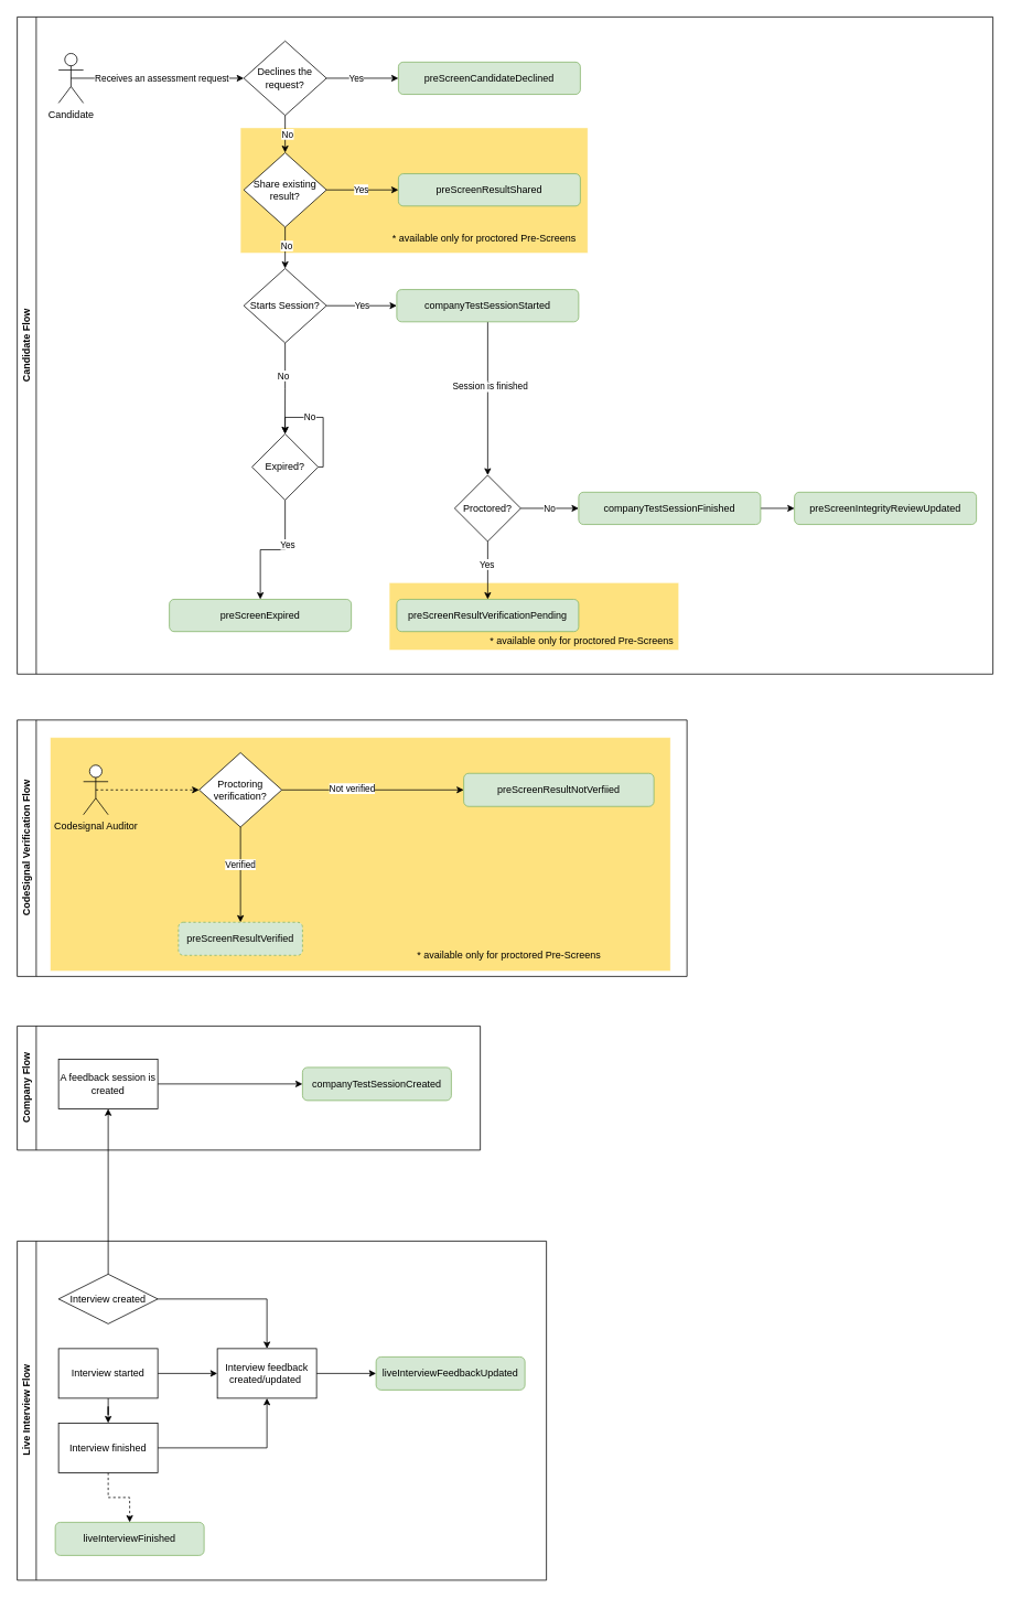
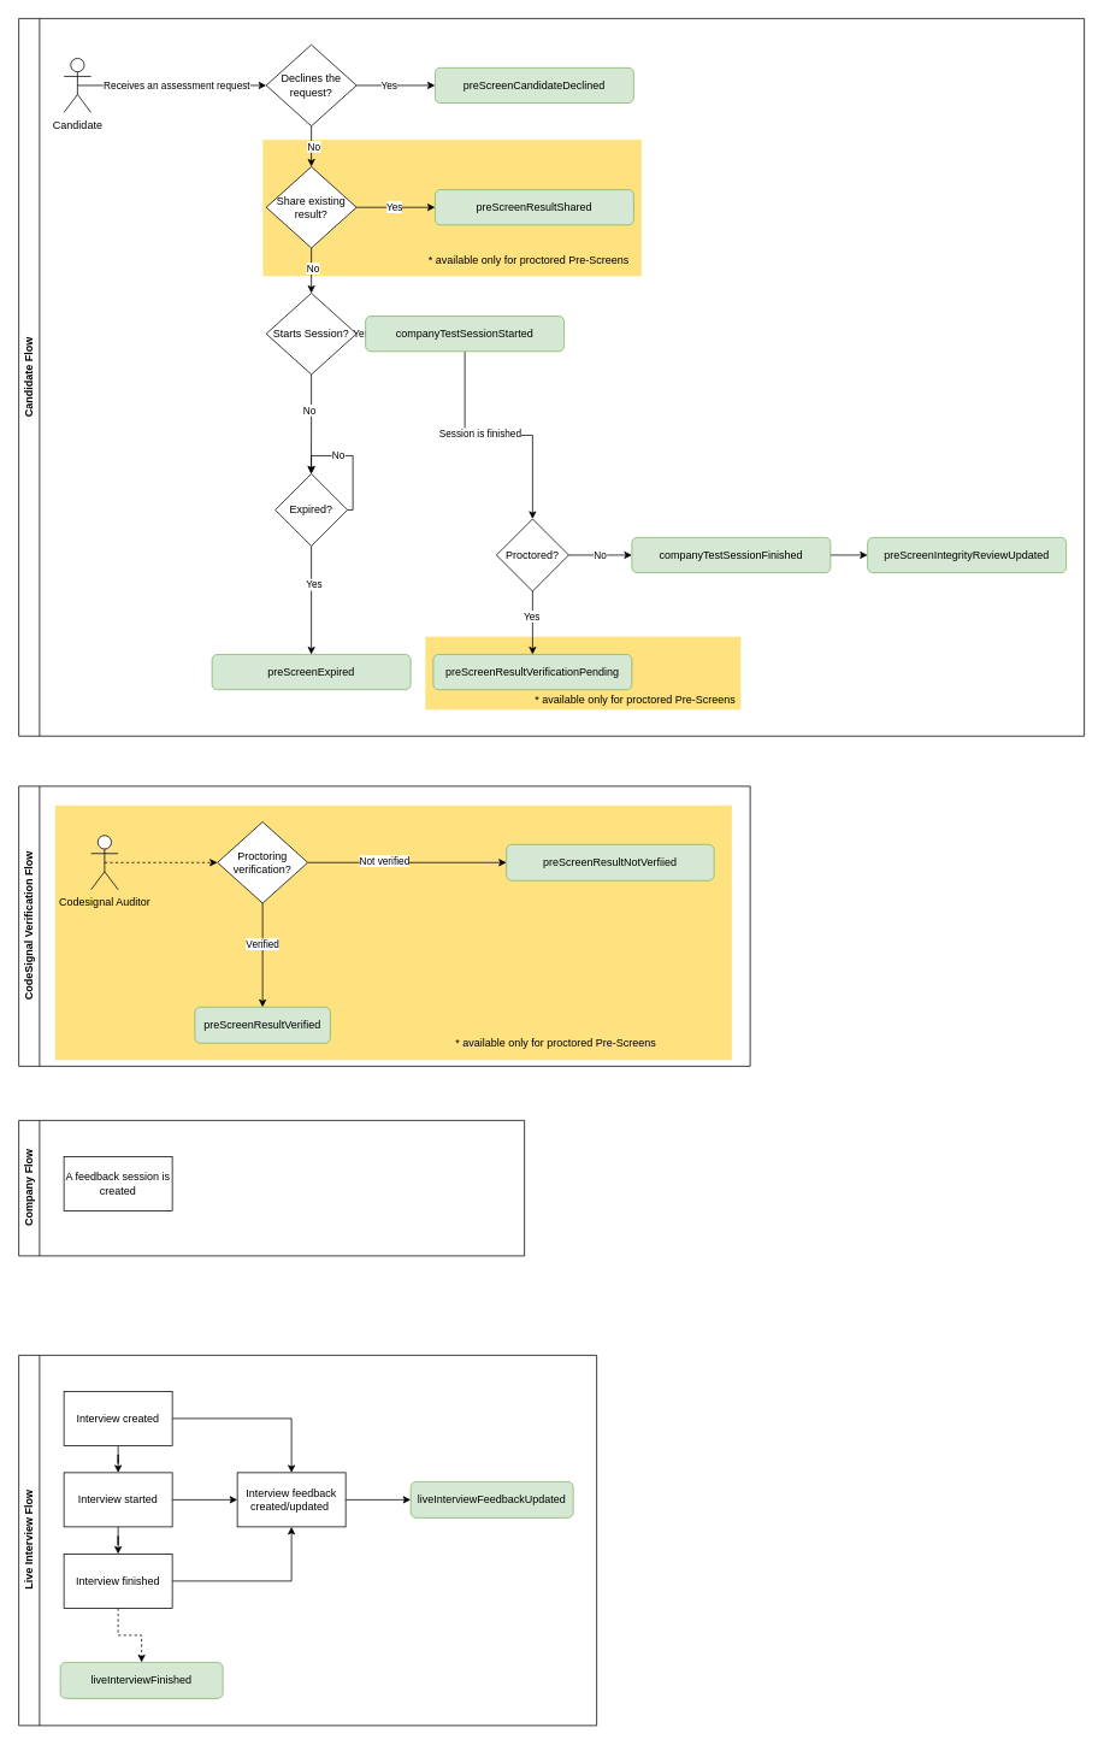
- <mxCell id="49" value="companyTestSessionStarted" style="rounded=1;whiteSpace=wrap;html=1;fillColor=#d5e8d4;strokeColor=#82b366;" vertex="1" parent="32"><mxGeometry x="459" y="329.59" width="220" height="39" as="geometry" /></mxCell>
+ <mxCell id="49" value="companyTestSessionStarted" style="rounded=1;whiteSpace=wrap;html=1;fillColor=#d5e8d4;strokeColor=#82b366;" vertex="1" parent="32"><mxGeometry x="384" y="329.59" width="220" height="39" as="geometry" /></mxCell>
- <mxCell id="57" value="preScreenExpired" style="rounded=1;whiteSpace=wrap;html=1;fillColor=#d5e8d4;strokeColor=#82b366;" vertex="1" parent="32"><mxGeometry x="184" y="704.09" width="220" height="39" as="geometry" /></mxCell>
+ <mxCell id="57" value="preScreenExpired" style="rounded=1;whiteSpace=wrap;html=1;fillColor=#d5e8d4;strokeColor=#82b366;" vertex="1" parent="32"><mxGeometry x="214" y="704.09" width="220" height="39" as="geometry" /></mxCell>
- <mxCell id="11" value="preScreenResultVerified" style="rounded=1;whiteSpace=wrap;html=1;fillColor=#d5e8d4;strokeColor=#82b366;dashed=1;" parent="2" vertex="1"><mxGeometry x="195" y="244.5" width="150" height="40" as="geometry" /></mxCell>
+ <mxCell id="11" value="preScreenResultVerified" style="rounded=1;whiteSpace=wrap;html=1;fillColor=#d5e8d4;strokeColor=#82b366;" parent="2" vertex="1"><mxGeometry x="195" y="244.5" width="150" height="40" as="geometry" /></mxCell>
- <mxCell id="15" style="edgeStyle=orthogonalEdgeStyle;rounded=0;orthogonalLoop=1;jettySize=auto;html=1;exitX=1;exitY=0.5;exitDx=0;exitDy=0;entryX=0;entryY=0.5;entryDx=0;entryDy=0;" parent="14" source="17" target="16" edge="1"><mxGeometry relative="1" as="geometry"><mxPoint x="335" y="69.941" as="targetPoint" /><mxPoint x="5" y="70" as="sourcePoint" /></mxGeometry></mxCell>
- <mxCell id="16" value="companyTestSessionCreated" style="rounded=1;whiteSpace=wrap;html=1;fillColor=#d5e8d4;strokeColor=#82b366;" parent="14" vertex="1"><mxGeometry x="345" y="50" width="180" height="40" as="geometry" /></mxCell>
- <mxCell id="20" value="" style="edgeStyle=orthogonalEdgeStyle;rounded=0;orthogonalLoop=1;jettySize=auto;html=1;" parent="18" source="22" target="17" edge="1"><mxGeometry relative="1" as="geometry" /></mxCell>
+ <mxCell id="20" value="" style="edgeStyle=orthogonalEdgeStyle;rounded=0;orthogonalLoop=1;jettySize=auto;html=1;" parent="18" source="22" target="26" edge="1"><mxGeometry relative="1" as="geometry" /></mxCell>
- <mxCell id="22" value="Interview created" style="rhombus;whiteSpace=wrap;html=1;" parent="18" vertex="1"><mxGeometry x="50" y="40" width="120" height="60" as="geometry" /></mxCell>
+ <mxCell id="22" value="Interview created" style="rounded=0;whiteSpace=wrap;html=1;" parent="18" vertex="1"><mxGeometry x="50" y="40" width="120" height="60" as="geometry" /></mxCell>
